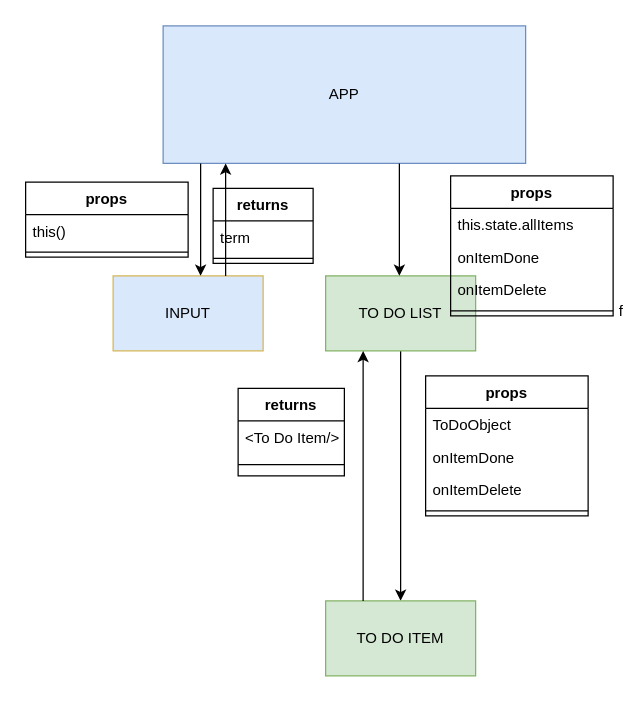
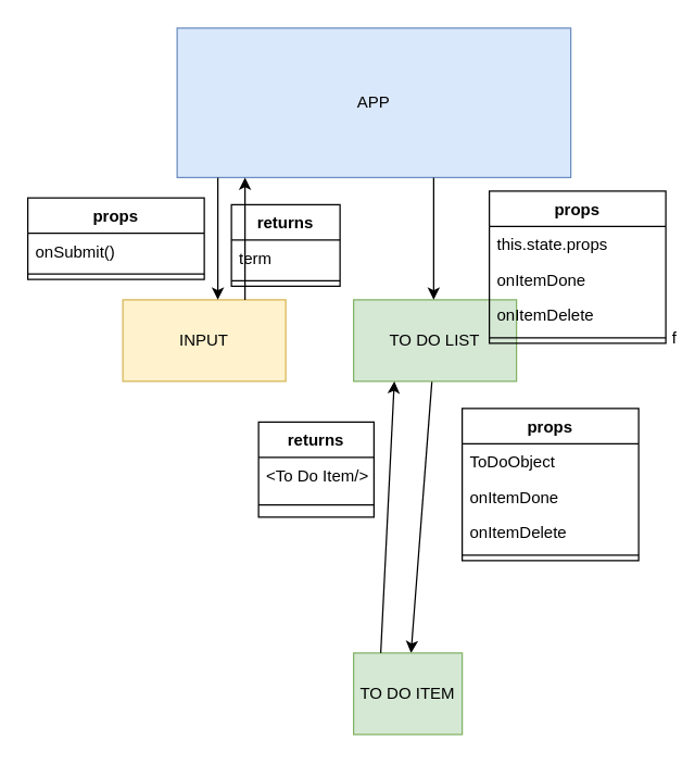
- <mxCell id="13" value="this.state.allItems" style="text;strokeColor=none;fillColor=none;align=left;verticalAlign=top;spacingLeft=4;spacingRight=4;overflow=hidden;rotatable=0;points=[[0,0.5],[1,0.5]];portConstraint=eastwest;" parent="12" vertex="1"><mxGeometry y="26" width="130" height="26" as="geometry" /></mxCell>
+ <mxCell id="13" value="this.state.props" style="text;strokeColor=none;fillColor=none;align=left;verticalAlign=top;spacingLeft=4;spacingRight=4;overflow=hidden;rotatable=0;points=[[0,0.5],[1,0.5]];portConstraint=eastwest;" parent="12" vertex="1"><mxGeometry y="26" width="130" height="26" as="geometry" /></mxCell>
- <mxCell id="10" value="this()" style="text;strokeColor=none;fillColor=none;align=left;verticalAlign=top;spacingLeft=4;spacingRight=4;overflow=hidden;rotatable=0;points=[[0,0.5],[1,0.5]];portConstraint=eastwest;" parent="9" vertex="1"><mxGeometry y="26" width="130" height="26" as="geometry" /></mxCell>
+ <mxCell id="10" value="onSubmit()" style="text;strokeColor=none;fillColor=none;align=left;verticalAlign=top;spacingLeft=4;spacingRight=4;overflow=hidden;rotatable=0;points=[[0,0.5],[1,0.5]];portConstraint=eastwest;" parent="9" vertex="1"><mxGeometry y="26" width="130" height="26" as="geometry" /></mxCell>
- <mxCell id="3" value="INPUT" style="rounded=0;whiteSpace=wrap;html=1;fillColor=#dae8fc;strokeColor=#d6b656;" parent="1" vertex="1"><mxGeometry x="90" y="220" width="120" height="60" as="geometry" /></mxCell>
+ <mxCell id="3" value="INPUT" style="rounded=0;whiteSpace=wrap;html=1;fillColor=#fff2cc;strokeColor=#d6b656;" parent="1" vertex="1"><mxGeometry x="90" y="220" width="120" height="60" as="geometry" /></mxCell>
- <mxCell id="8" value="TO DO ITEM" style="rounded=0;whiteSpace=wrap;html=1;fillColor=#d5e8d4;strokeColor=#82b366;" parent="1" vertex="1"><mxGeometry x="260" y="480" width="120" height="60" as="geometry" /></mxCell>
+ <mxCell id="8" value="TO DO ITEM" style="rounded=0;whiteSpace=wrap;html=1;fillColor=#d5e8d4;strokeColor=#82b366;" parent="1" vertex="1"><mxGeometry x="260" y="480" width="80" height="60" as="geometry" /></mxCell>
